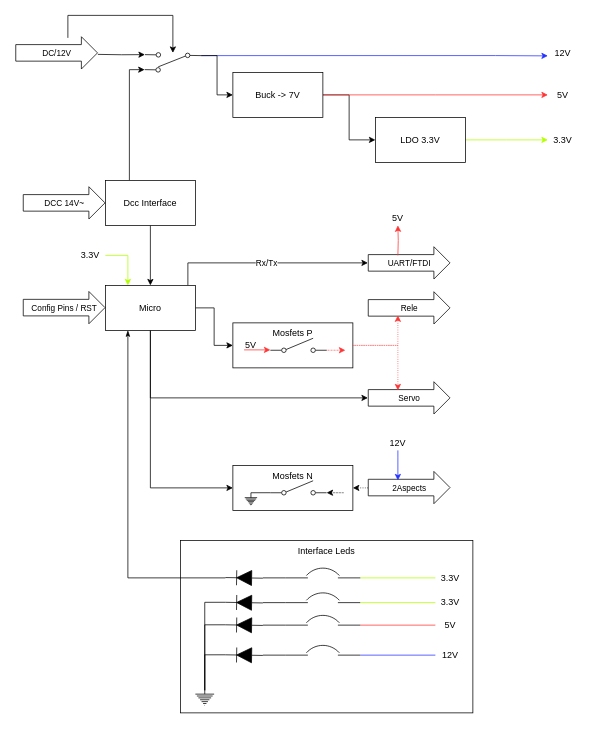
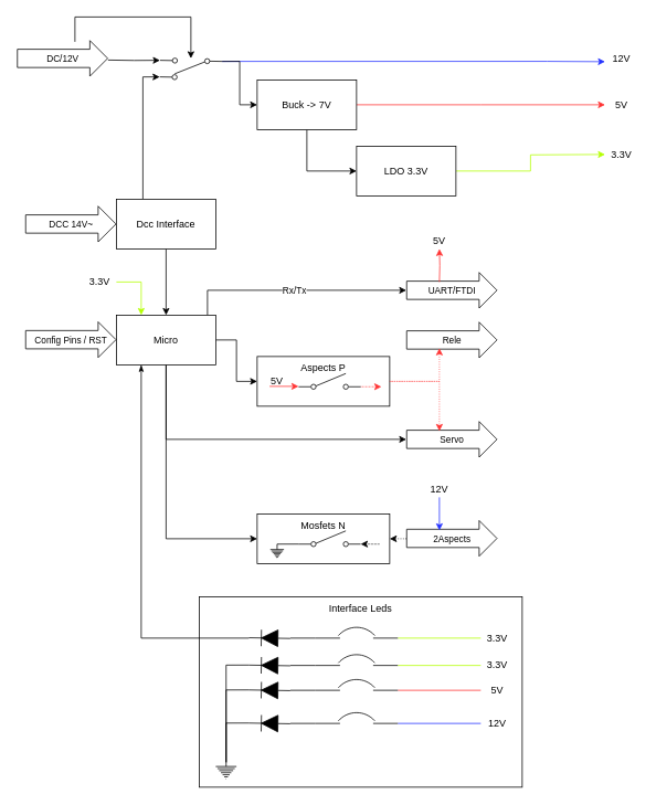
- <mxCell id="14" value="LDO 3.3V" style="rounded=0;whiteSpace=wrap;html=1;" vertex="1" parent="1"><mxGeometry x="500" y="156" width="120" height="60" as="geometry" /></mxCell>
+ <mxCell id="14" value="LDO 3.3V" style="rounded=0;whiteSpace=wrap;html=1;" vertex="1" parent="1"><mxGeometry x="430" y="176" width="120" height="60" as="geometry" /></mxCell>
- <mxCell id="36" value="Mosfets P" style="rounded=0;whiteSpace=wrap;html=1;verticalAlign=top;" vertex="1" parent="1"><mxGeometry x="310" y="430" width="160" height="60" as="geometry" /></mxCell>
+ <mxCell id="36" value="Aspects P" style="rounded=0;whiteSpace=wrap;html=1;verticalAlign=top;" vertex="1" parent="1"><mxGeometry x="310" y="430" width="160" height="60" as="geometry" /></mxCell>
